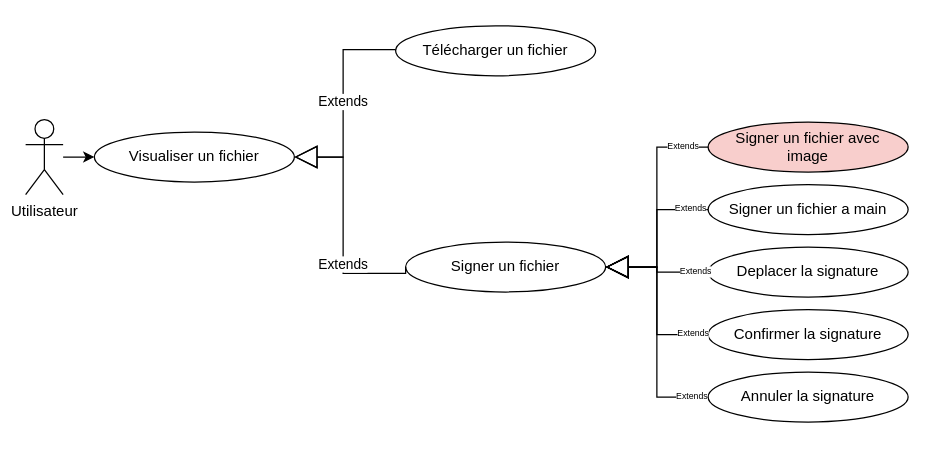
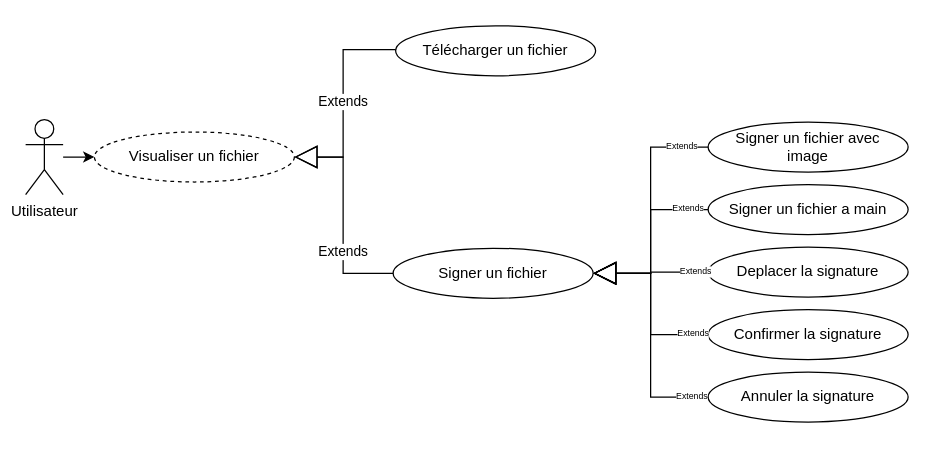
- <mxCell id="7" value="&lt;div&gt;Signer un&amp;nbsp;&lt;span style=&quot;background-color: initial;&quot;&gt;fichier&amp;nbsp;&lt;/span&gt;avec&lt;/div&gt;&lt;div&gt;image&lt;/div&gt;" style="ellipse;whiteSpace=wrap;html=1;fillColor=#f8cecc;" parent="1" vertex="1"><mxGeometry x="566" y="97" width="160" height="40" as="geometry" /></mxCell>
+ <mxCell id="7" value="&lt;div&gt;Signer un&amp;nbsp;&lt;span style=&quot;background-color: initial;&quot;&gt;fichier&amp;nbsp;&lt;/span&gt;avec&lt;/div&gt;&lt;div&gt;image&lt;/div&gt;" style="ellipse;whiteSpace=wrap;html=1;" parent="1" vertex="1"><mxGeometry x="566" y="97" width="160" height="40" as="geometry" /></mxCell>
- <mxCell id="4" value="&lt;div&gt;Visualiser un&amp;nbsp;&lt;span style=&quot;background-color: initial;&quot;&gt;fichier&lt;/span&gt;&lt;/div&gt;" style="ellipse;whiteSpace=wrap;html=1;" parent="1" vertex="1"><mxGeometry x="75" y="105" width="160" height="40" as="geometry" /></mxCell>
+ <mxCell id="4" value="&lt;div&gt;Visualiser un&amp;nbsp;&lt;span style=&quot;background-color: initial;&quot;&gt;fichier&lt;/span&gt;&lt;/div&gt;" style="ellipse;whiteSpace=wrap;html=1;dashed=1;" parent="1" vertex="1"><mxGeometry x="75" y="105" width="160" height="40" as="geometry" /></mxCell>
- <mxCell id="5" value="&lt;div&gt;Signer un&amp;nbsp;&lt;span style=&quot;background-color: initial;&quot;&gt;fichier&lt;/span&gt;&lt;/div&gt;" style="ellipse;whiteSpace=wrap;html=1;" parent="1" vertex="1"><mxGeometry x="324" y="193" width="160" height="40" as="geometry" /></mxCell>
+ <mxCell id="5" value="&lt;div&gt;Signer un&amp;nbsp;&lt;span style=&quot;background-color: initial;&quot;&gt;fichier&lt;/span&gt;&lt;/div&gt;" style="ellipse;whiteSpace=wrap;html=1;" parent="1" vertex="1"><mxGeometry x="314" y="198" width="160" height="40" as="geometry" /></mxCell>
